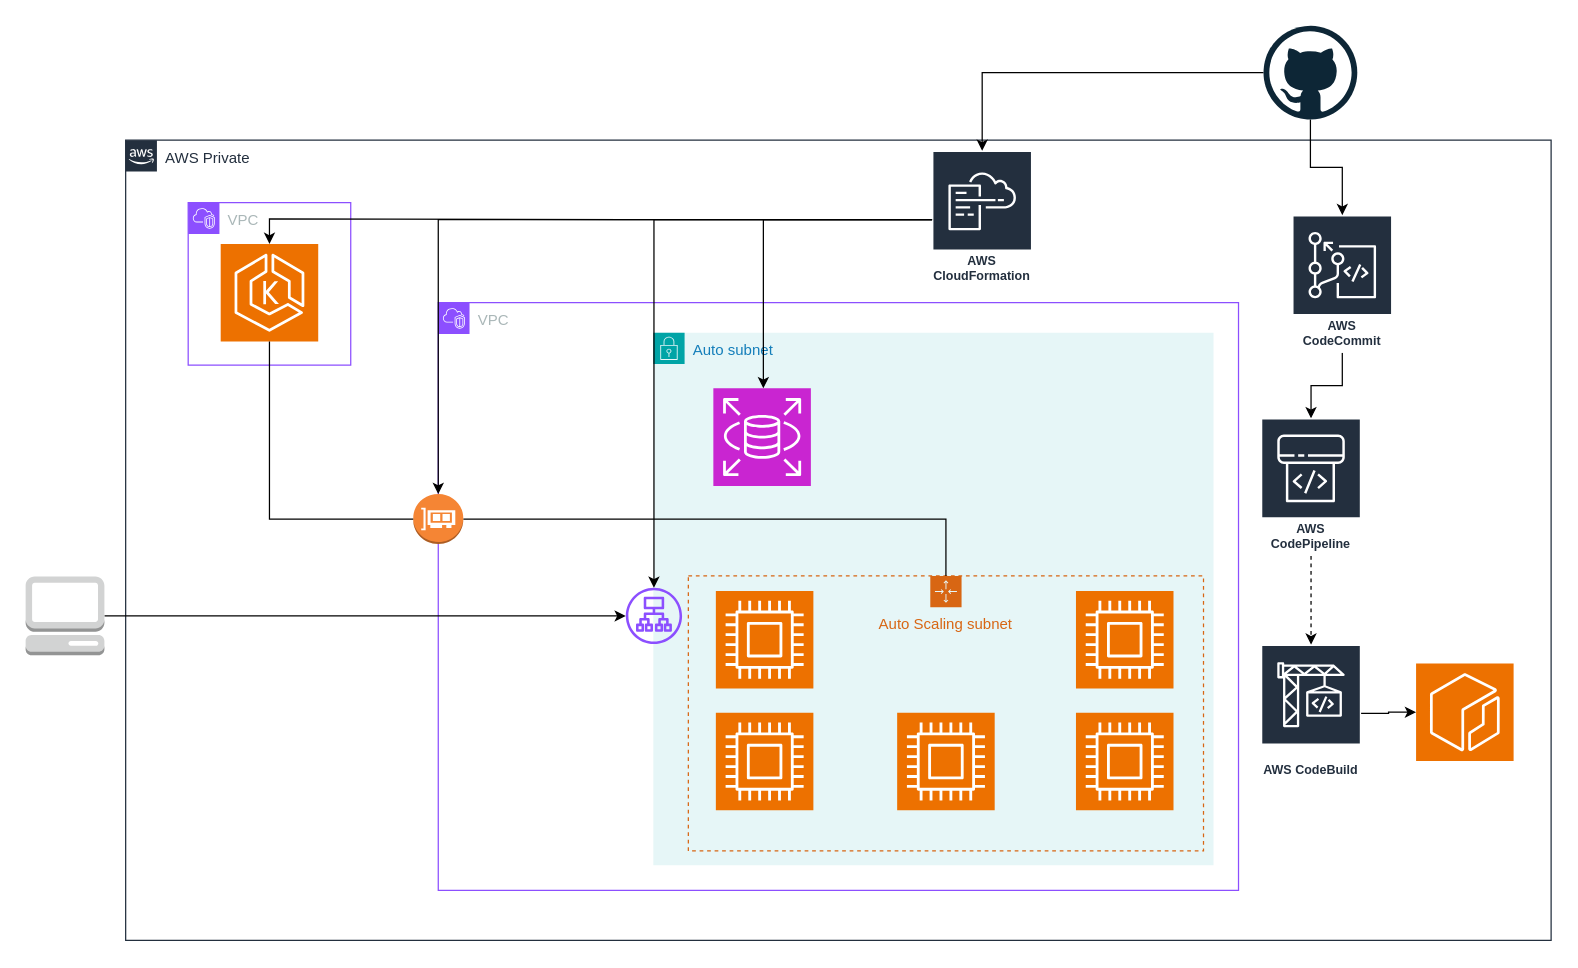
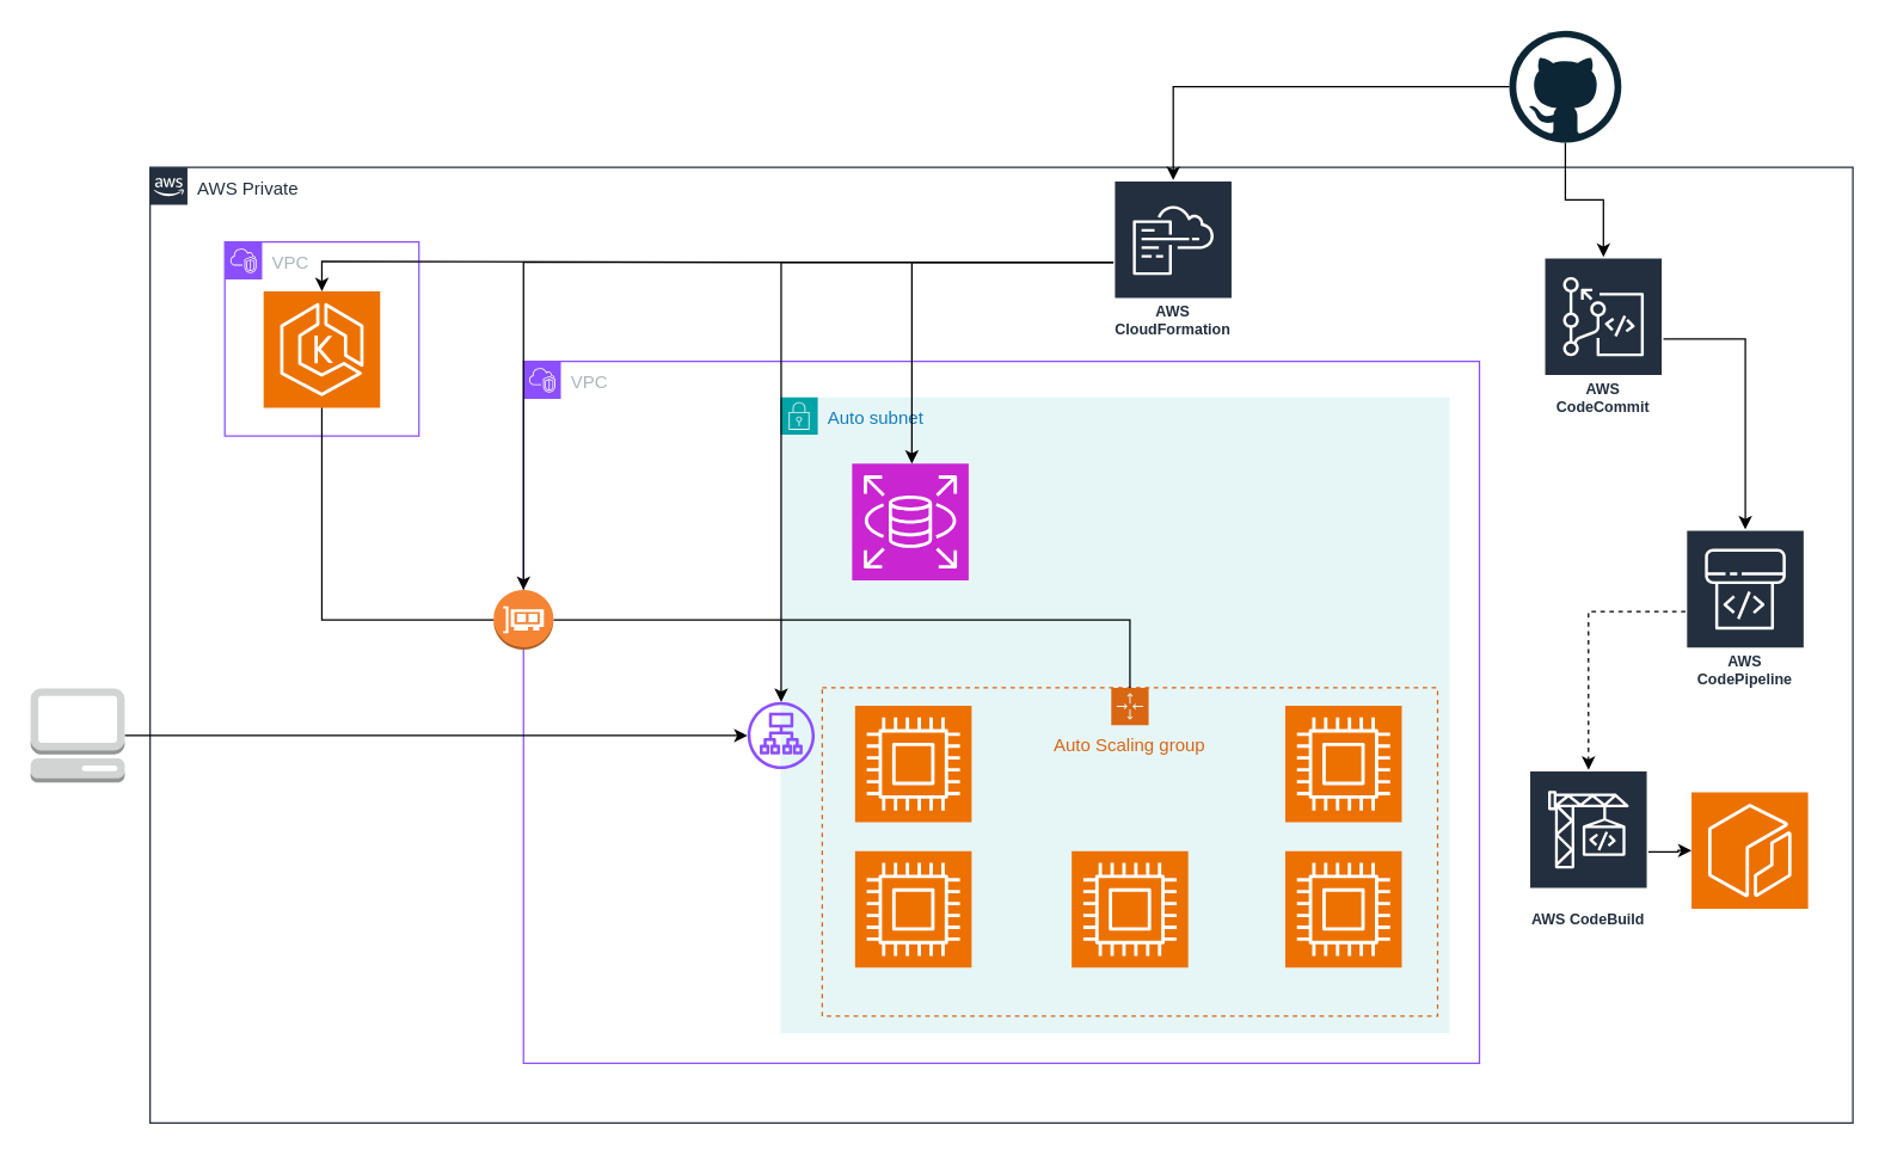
- <mxCell id="20" value="AWS CodePipeline" style="sketch=0;outlineConnect=0;fontColor=#232F3E;gradientColor=none;strokeColor=#ffffff;fillColor=#232F3E;dashed=0;verticalLabelPosition=middle;verticalAlign=bottom;align=center;html=1;whiteSpace=wrap;fontSize=10;fontStyle=1;spacing=3;shape=mxgraph.aws4.productIcon;prIcon=mxgraph.aws4.codepipeline;" vertex="1" parent="2"><mxGeometry x="908" y="222.5" width="80" height="110" as="geometry" /></mxCell>
+ <mxCell id="20" value="AWS CodePipeline" style="sketch=0;outlineConnect=0;fontColor=#232F3E;gradientColor=none;strokeColor=#ffffff;fillColor=#232F3E;dashed=0;verticalLabelPosition=middle;verticalAlign=bottom;align=center;html=1;whiteSpace=wrap;fontSize=10;fontStyle=1;spacing=3;shape=mxgraph.aws4.productIcon;prIcon=mxgraph.aws4.codepipeline;" vertex="1" parent="2"><mxGeometry x="1028" y="242.5" width="80" height="110" as="geometry" /></mxCell>
- <mxCell id="7" value="Auto Scaling subnet" style="points=[[0,0],[0.25,0],[0.5,0],[0.75,0],[1,0],[1,0.25],[1,0.5],[1,0.75],[1,1],[0.75,1],[0.5,1],[0.25,1],[0,1],[0,0.75],[0,0.5],[0,0.25]];outlineConnect=0;gradientColor=none;html=1;whiteSpace=wrap;fontSize=12;fontStyle=0;container=1;pointerEvents=0;collapsible=0;recursiveResize=0;shape=mxgraph.aws4.groupCenter;grIcon=mxgraph.aws4.group_auto_scaling_group;grStroke=1;strokeColor=#D86613;fillColor=none;verticalAlign=top;align=center;fontColor=#D86613;dashed=1;spacingTop=25;" vertex="1" parent="6"><mxGeometry x="28" y="194.5" width="412" height="220" as="geometry" /></mxCell>
+ <mxCell id="7" value="Auto Scaling group" style="points=[[0,0],[0.25,0],[0.5,0],[0.75,0],[1,0],[1,0.25],[1,0.5],[1,0.75],[1,1],[0.75,1],[0.5,1],[0.25,1],[0,1],[0,0.75],[0,0.5],[0,0.25]];outlineConnect=0;gradientColor=none;html=1;whiteSpace=wrap;fontSize=12;fontStyle=0;container=1;pointerEvents=0;collapsible=0;recursiveResize=0;shape=mxgraph.aws4.groupCenter;grIcon=mxgraph.aws4.group_auto_scaling_group;grStroke=1;strokeColor=#D86613;fillColor=none;verticalAlign=top;align=center;fontColor=#D86613;dashed=1;spacingTop=25;" vertex="1" parent="6"><mxGeometry x="28" y="194.5" width="412" height="220" as="geometry" /></mxCell>
- <mxCell id="22" value="AWS CodeBuild" style="sketch=0;outlineConnect=0;fontColor=#232F3E;gradientColor=none;strokeColor=#ffffff;fillColor=#232F3E;dashed=0;verticalLabelPosition=middle;verticalAlign=bottom;align=center;html=1;whiteSpace=wrap;fontSize=10;fontStyle=1;spacing=3;shape=mxgraph.aws4.productIcon;prIcon=mxgraph.aws4.codebuild;" vertex="1" parent="2"><mxGeometry x="908" y="403.5" width="80" height="110" as="geometry" /></mxCell>
+ <mxCell id="22" value="AWS CodeBuild" style="sketch=0;outlineConnect=0;fontColor=#232F3E;gradientColor=none;strokeColor=#ffffff;fillColor=#232F3E;dashed=0;verticalLabelPosition=middle;verticalAlign=bottom;align=center;html=1;whiteSpace=wrap;fontSize=10;fontStyle=1;spacing=3;shape=mxgraph.aws4.productIcon;prIcon=mxgraph.aws4.codebuild;" vertex="1" parent="2"><mxGeometry x="923" y="403.5" width="80" height="110" as="geometry" /></mxCell>
